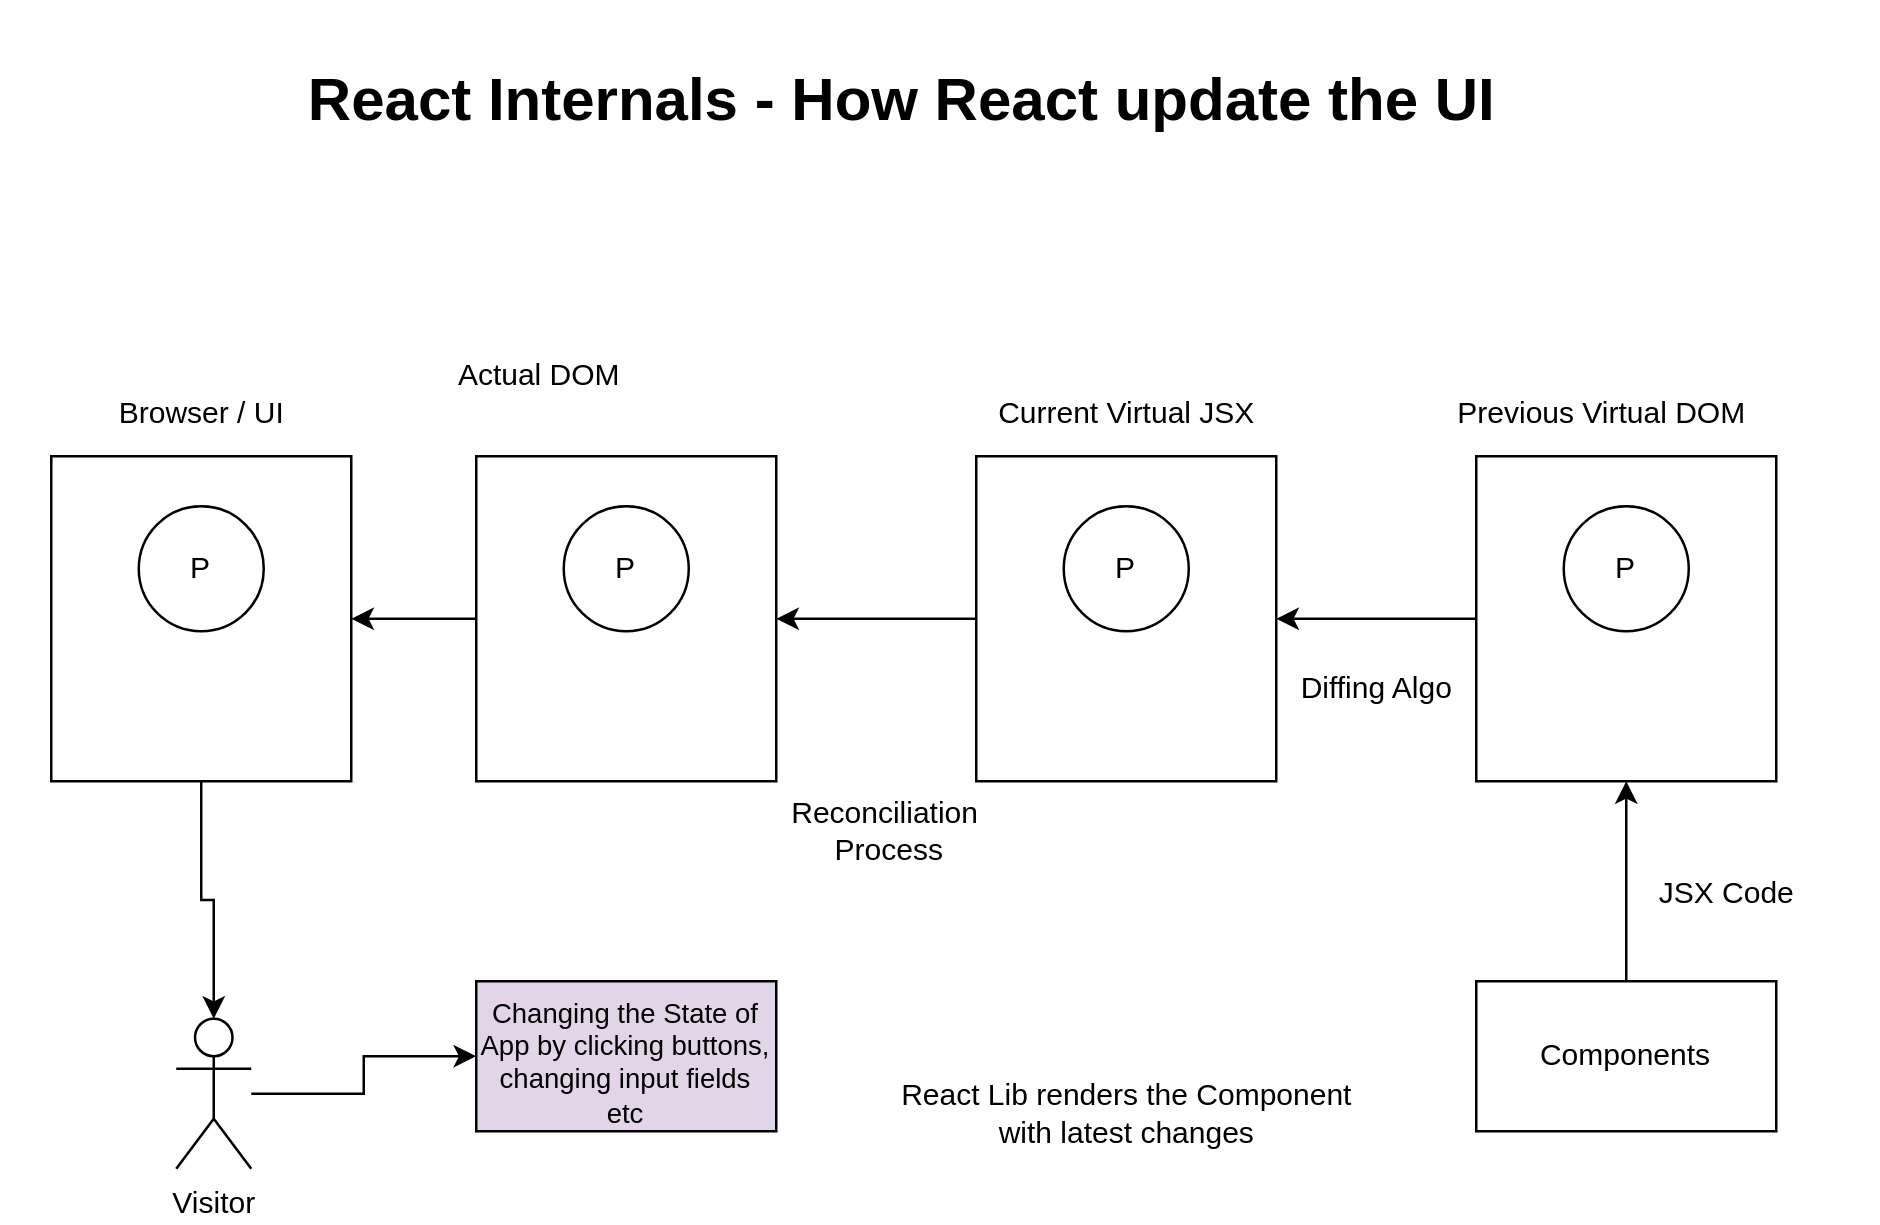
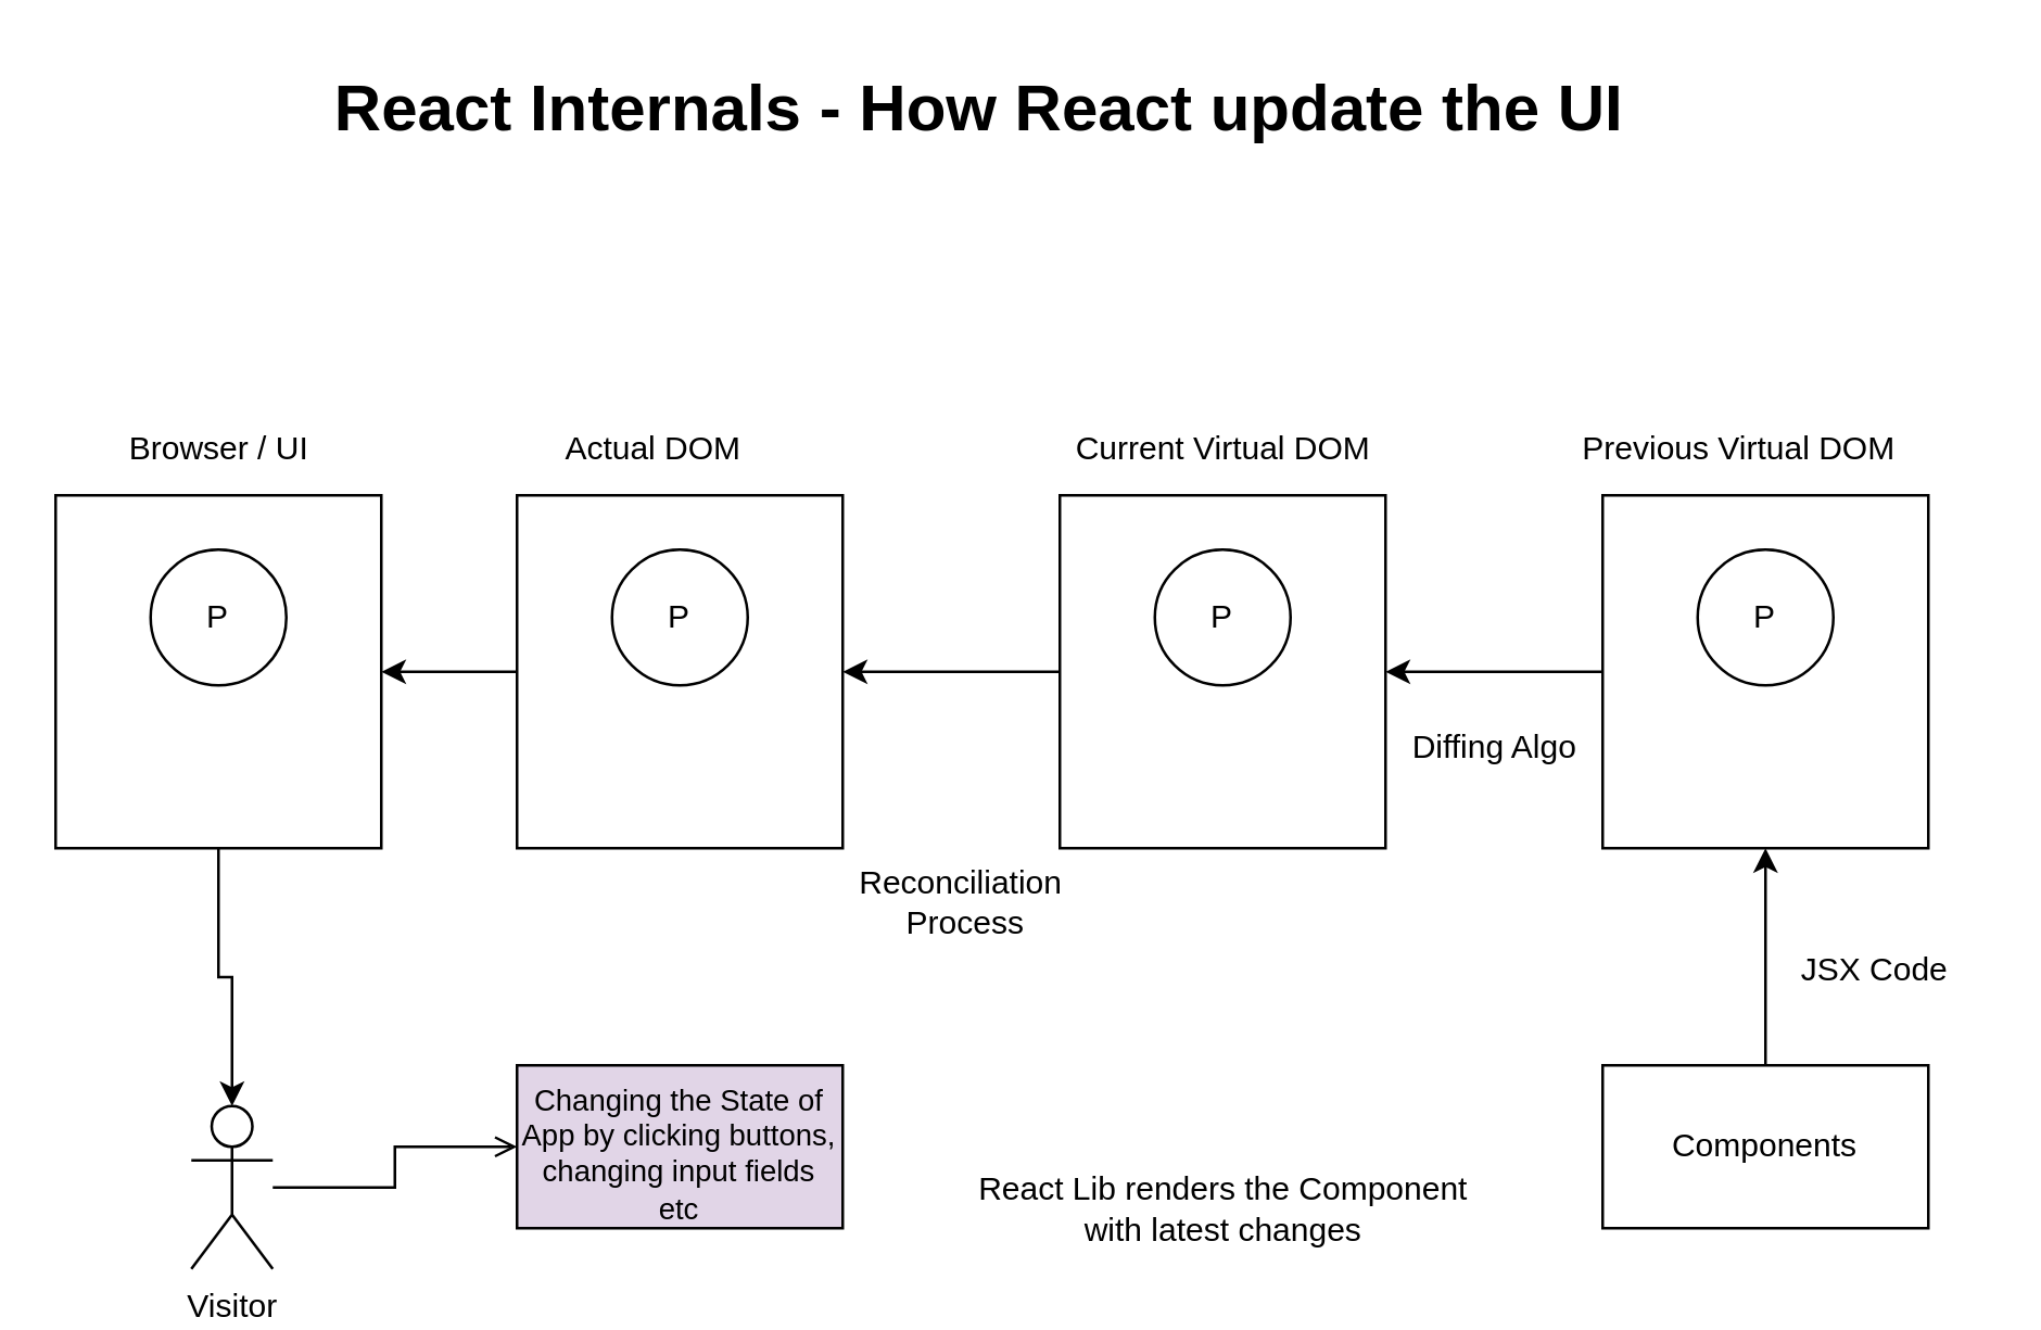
- <mxCell id="12" value="Actual DOM" style="text;html=1;align=center;verticalAlign=middle;resizable=0;points=[];autosize=1;strokeColor=none;fillColor=none;" vertex="1" parent="1"><mxGeometry x="170" y="135" width="90" height="30" as="geometry" /></mxCell>
+ <mxCell id="12" value="Actual DOM" style="text;html=1;align=center;verticalAlign=middle;resizable=0;points=[];autosize=1;strokeColor=none;fillColor=none;" vertex="1" parent="1"><mxGeometry x="195" y="150" width="90" height="30" as="geometry" /></mxCell>
- <mxCell id="9" value="Current Virtual JSX" style="text;html=1;align=center;verticalAlign=middle;resizable=0;points=[];autosize=1;strokeColor=none;fillColor=none;" vertex="1" parent="1"><mxGeometry x="385" y="150" width="130" height="30" as="geometry" /></mxCell>
+ <mxCell id="9" value="Current Virtual DOM" style="text;html=1;align=center;verticalAlign=middle;resizable=0;points=[];autosize=1;strokeColor=none;fillColor=none;" vertex="1" parent="1"><mxGeometry x="385" y="150" width="130" height="30" as="geometry" /></mxCell>
- <mxCell id="22" value="" style="edgeStyle=orthogonalEdgeStyle;rounded=0;orthogonalLoop=1;jettySize=auto;html=1;" edge="1" parent="1" source="23" target="25"><mxGeometry relative="1" as="geometry" /></mxCell>
+ <mxCell id="22" value="" style="edgeStyle=orthogonalEdgeStyle;rounded=0;orthogonalLoop=1;jettySize=auto;html=1;endArrow=open;" edge="1" parent="1" source="23" target="25"><mxGeometry relative="1" as="geometry" /></mxCell>
